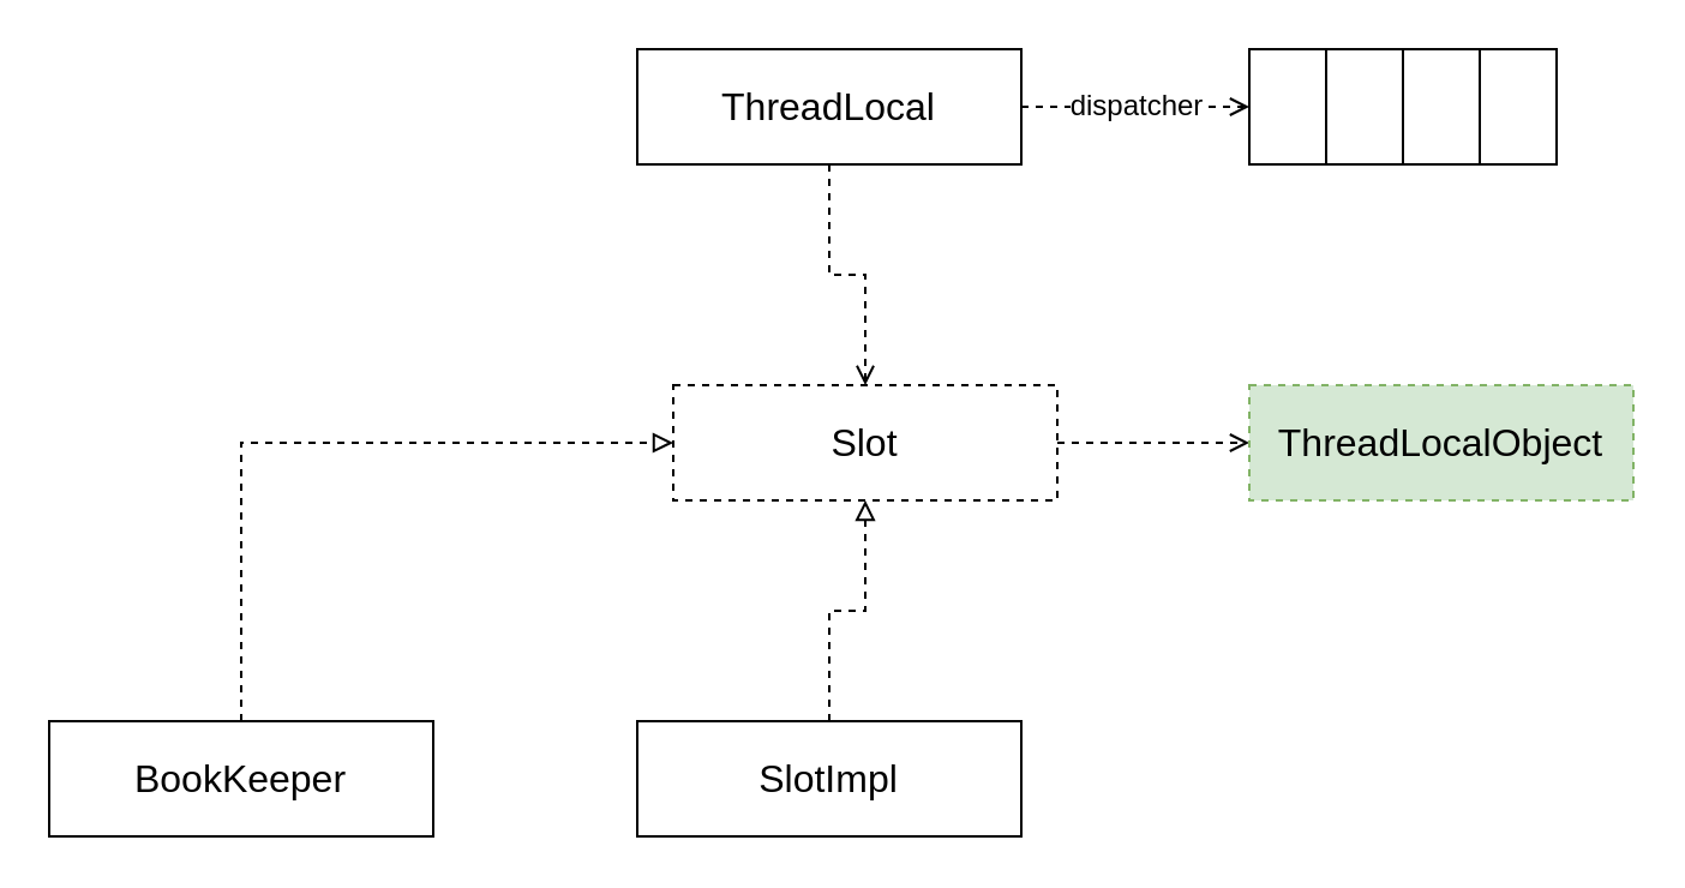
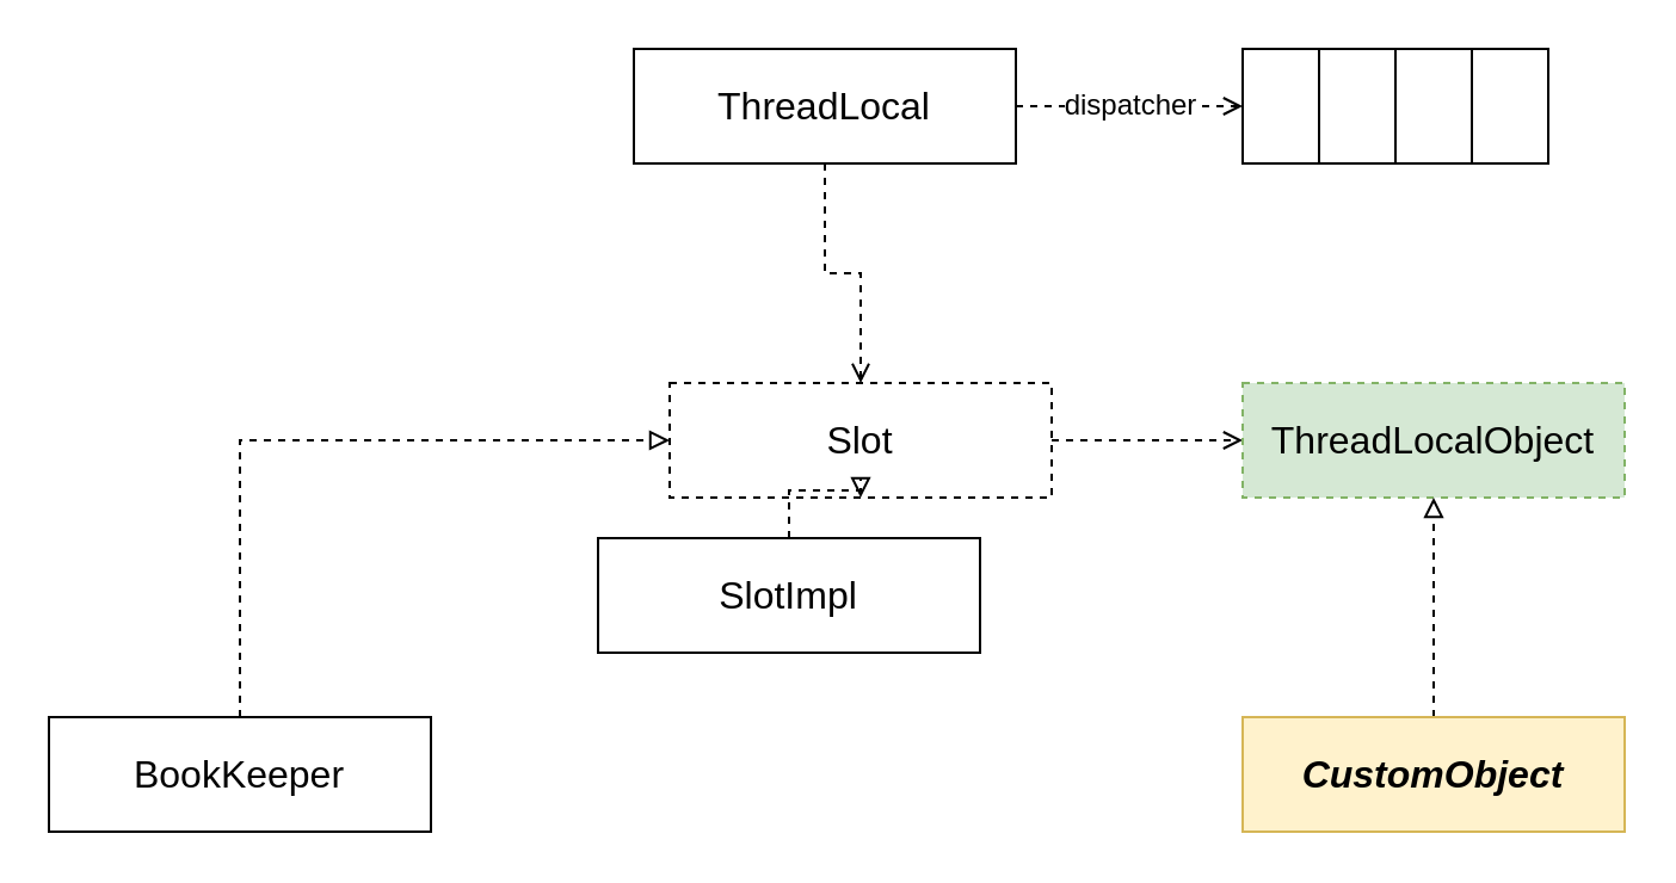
+ <mxCell id="15" style="edgeStyle=orthogonalEdgeStyle;rounded=0;orthogonalLoop=1;jettySize=auto;html=1;exitX=0.5;exitY=0;exitDx=0;exitDy=0;entryX=0.5;entryY=1;entryDx=0;entryDy=0;dashed=1;endArrow=block;endFill=0;fontSize=12;" edge="1" parent="1" source="16" target="14"><mxGeometry relative="1" as="geometry" /></mxCell>
- <mxCell id="8" value="SlotImpl" style="rounded=0;whiteSpace=wrap;html=1;fillColor=none;fontSize=16;fontStyle=0;" vertex="1" parent="1"><mxGeometry x="265" y="300" width="160" height="48" as="geometry" /></mxCell>
+ <mxCell id="8" value="SlotImpl" style="rounded=0;whiteSpace=wrap;html=1;fillColor=none;fontSize=16;fontStyle=0;" vertex="1" parent="1"><mxGeometry x="250" y="225" width="160" height="48" as="geometry" /></mxCell>
+ <mxCell id="16" value="CustomObject" style="rounded=0;whiteSpace=wrap;html=1;fillColor=#fff2cc;fontSize=16;fontStyle=3;strokeColor=#d6b656;" vertex="1" parent="1"><mxGeometry x="520" y="300" width="160" height="48" as="geometry" /></mxCell>
